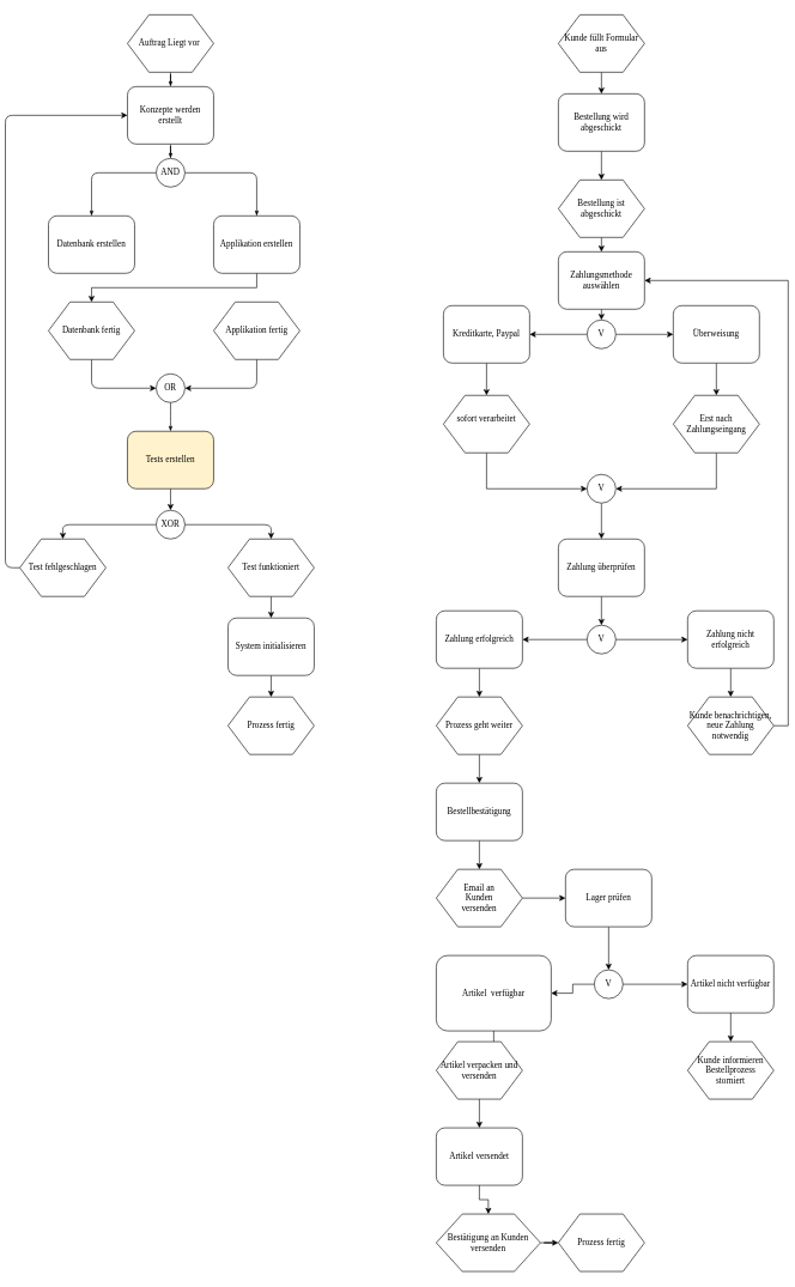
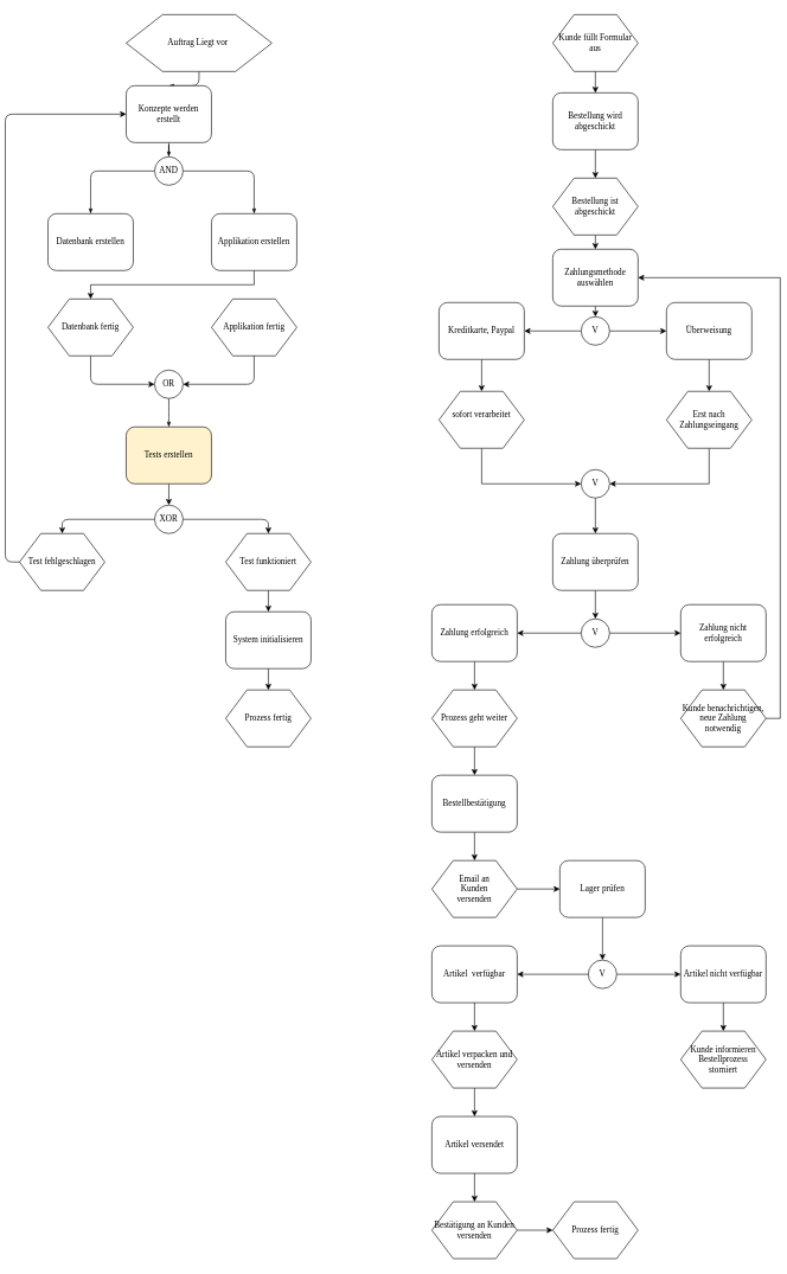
- <mxCell id="3" value="Auftrag Liegt vor&amp;nbsp;" style="shape=hexagon;perimeter=hexagonPerimeter;whiteSpace=wrap;html=1;rounded=0;shadow=0;labelBackgroundColor=none;strokeWidth=1;fontFamily=Verdana;fontSize=12;align=center;" parent="1" vertex="1"><mxGeometry x="170" y="20" width="120" height="80" as="geometry" /></mxCell>
+ <mxCell id="3" value="Auftrag Liegt vor&amp;nbsp;" style="shape=hexagon;perimeter=hexagonPerimeter;whiteSpace=wrap;html=1;rounded=0;shadow=0;labelBackgroundColor=none;strokeWidth=1;fontFamily=Verdana;fontSize=12;align=center;" parent="1" vertex="1"><mxGeometry x="170" y="20" width="205" height="80" as="geometry" /></mxCell>
- <mxCell id="71" value="Artikel&amp;nbsp; verfügbar" style="rounded=1;whiteSpace=wrap;html=1;shadow=0;labelBackgroundColor=none;strokeWidth=1;fontFamily=Verdana;fontSize=12;align=center;" vertex="1" parent="1"><mxGeometry x="600" y="1330" width="160" height="105" as="geometry" /></mxCell>
+ <mxCell id="71" value="Artikel&amp;nbsp; verfügbar" style="rounded=1;whiteSpace=wrap;html=1;shadow=0;labelBackgroundColor=none;strokeWidth=1;fontFamily=Verdana;fontSize=12;align=center;" vertex="1" parent="1"><mxGeometry x="600" y="1330" width="120" height="80" as="geometry" /></mxCell>
- <mxCell id="81" value="Bestätigung an Kunden versenden" style="shape=hexagon;perimeter=hexagonPerimeter;whiteSpace=wrap;html=1;rounded=0;shadow=0;labelBackgroundColor=none;strokeWidth=1;fontFamily=Verdana;fontSize=12;align=center;" vertex="1" parent="1"><mxGeometry x="600" y="1690" width="145" height="80" as="geometry" /></mxCell>
+ <mxCell id="81" value="Bestätigung an Kunden versenden" style="shape=hexagon;perimeter=hexagonPerimeter;whiteSpace=wrap;html=1;rounded=0;shadow=0;labelBackgroundColor=none;strokeWidth=1;fontFamily=Verdana;fontSize=12;align=center;" vertex="1" parent="1"><mxGeometry x="600" y="1690" width="120" height="80" as="geometry" /></mxCell>
